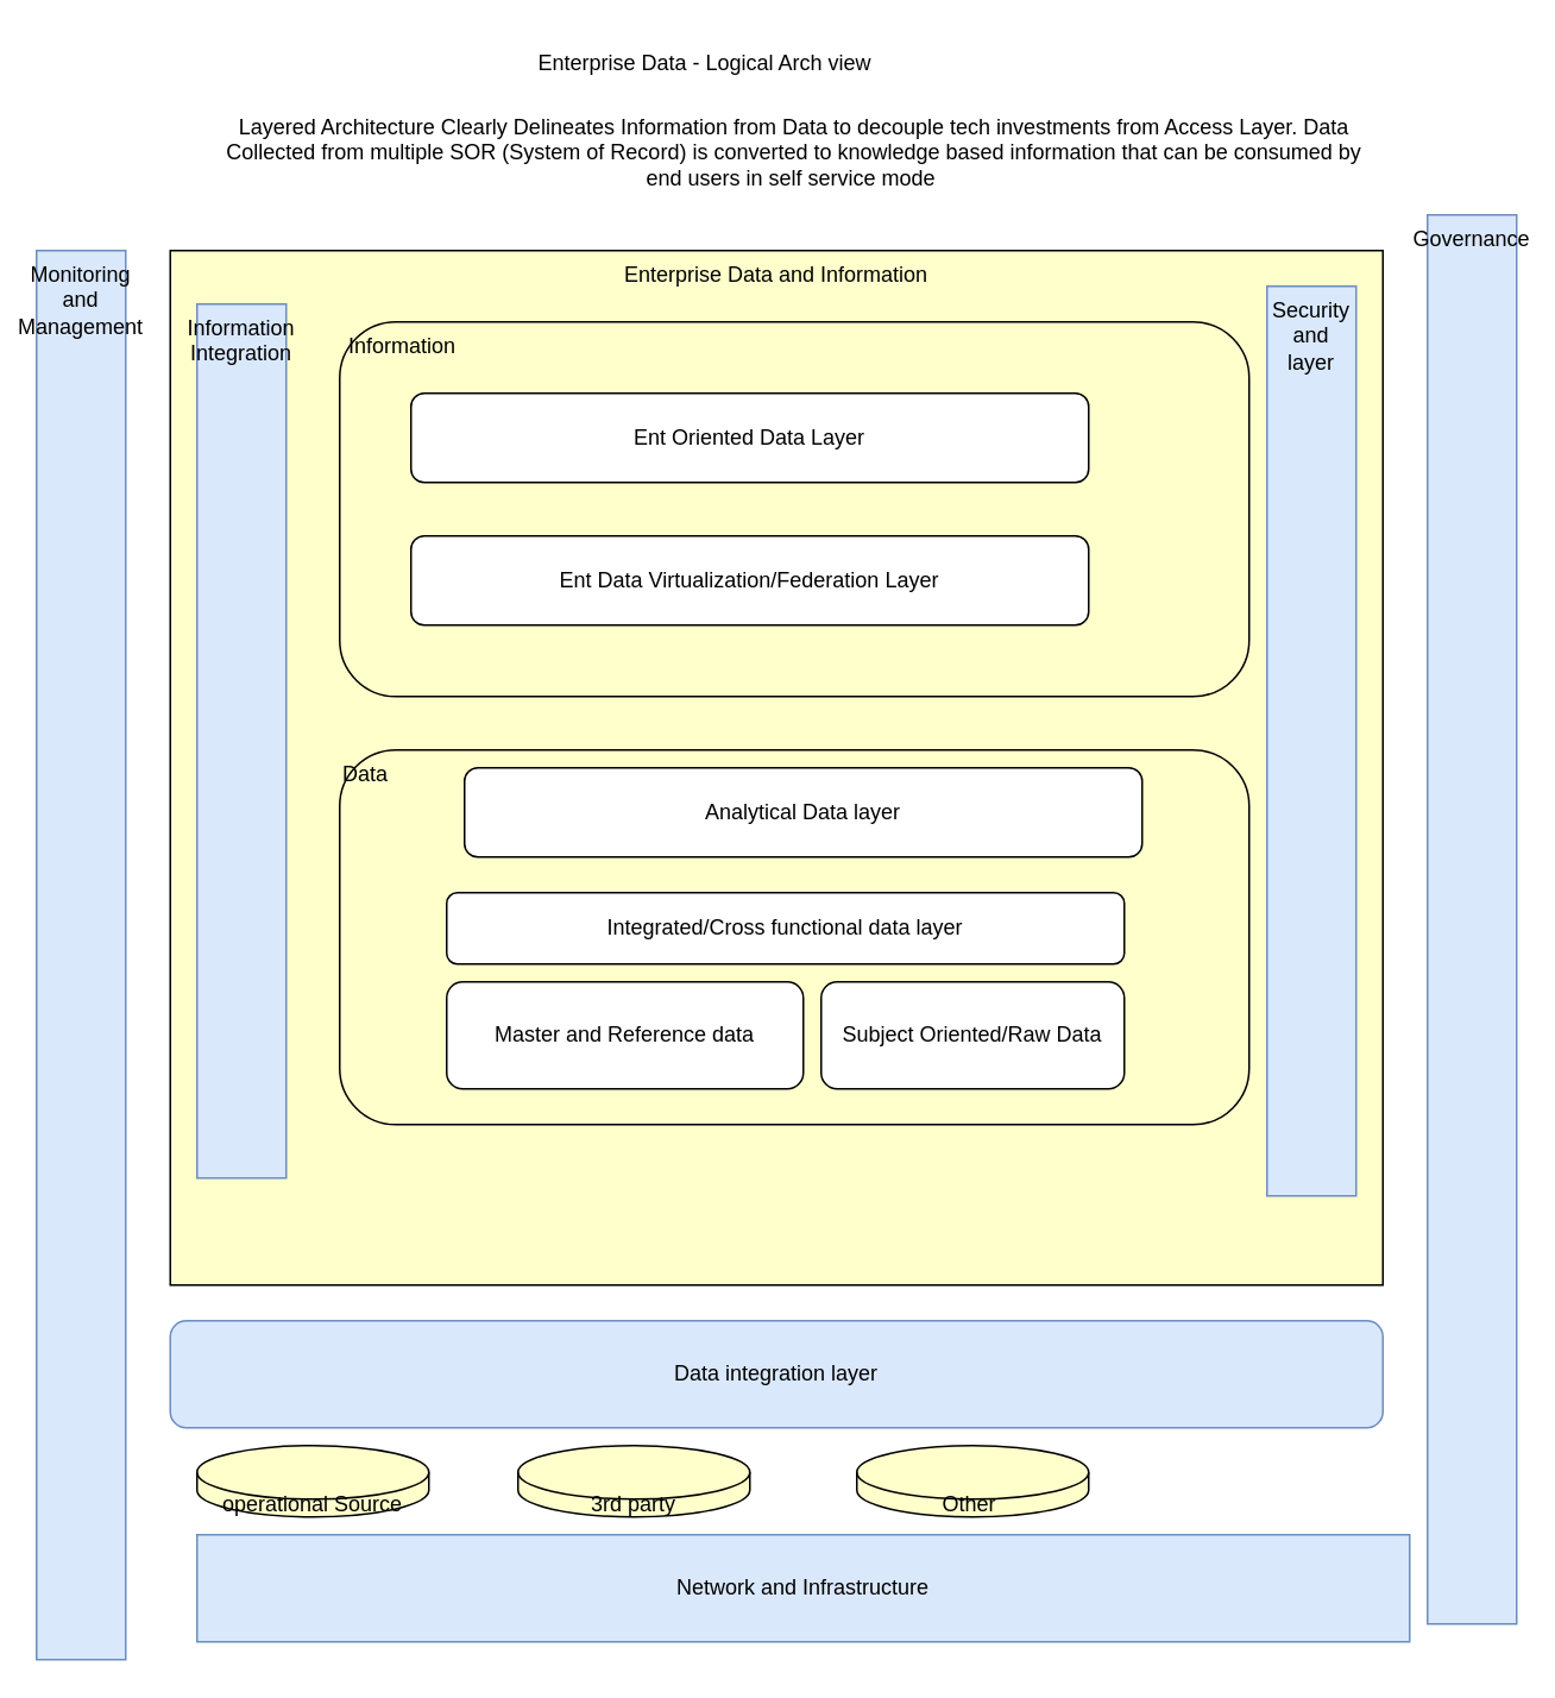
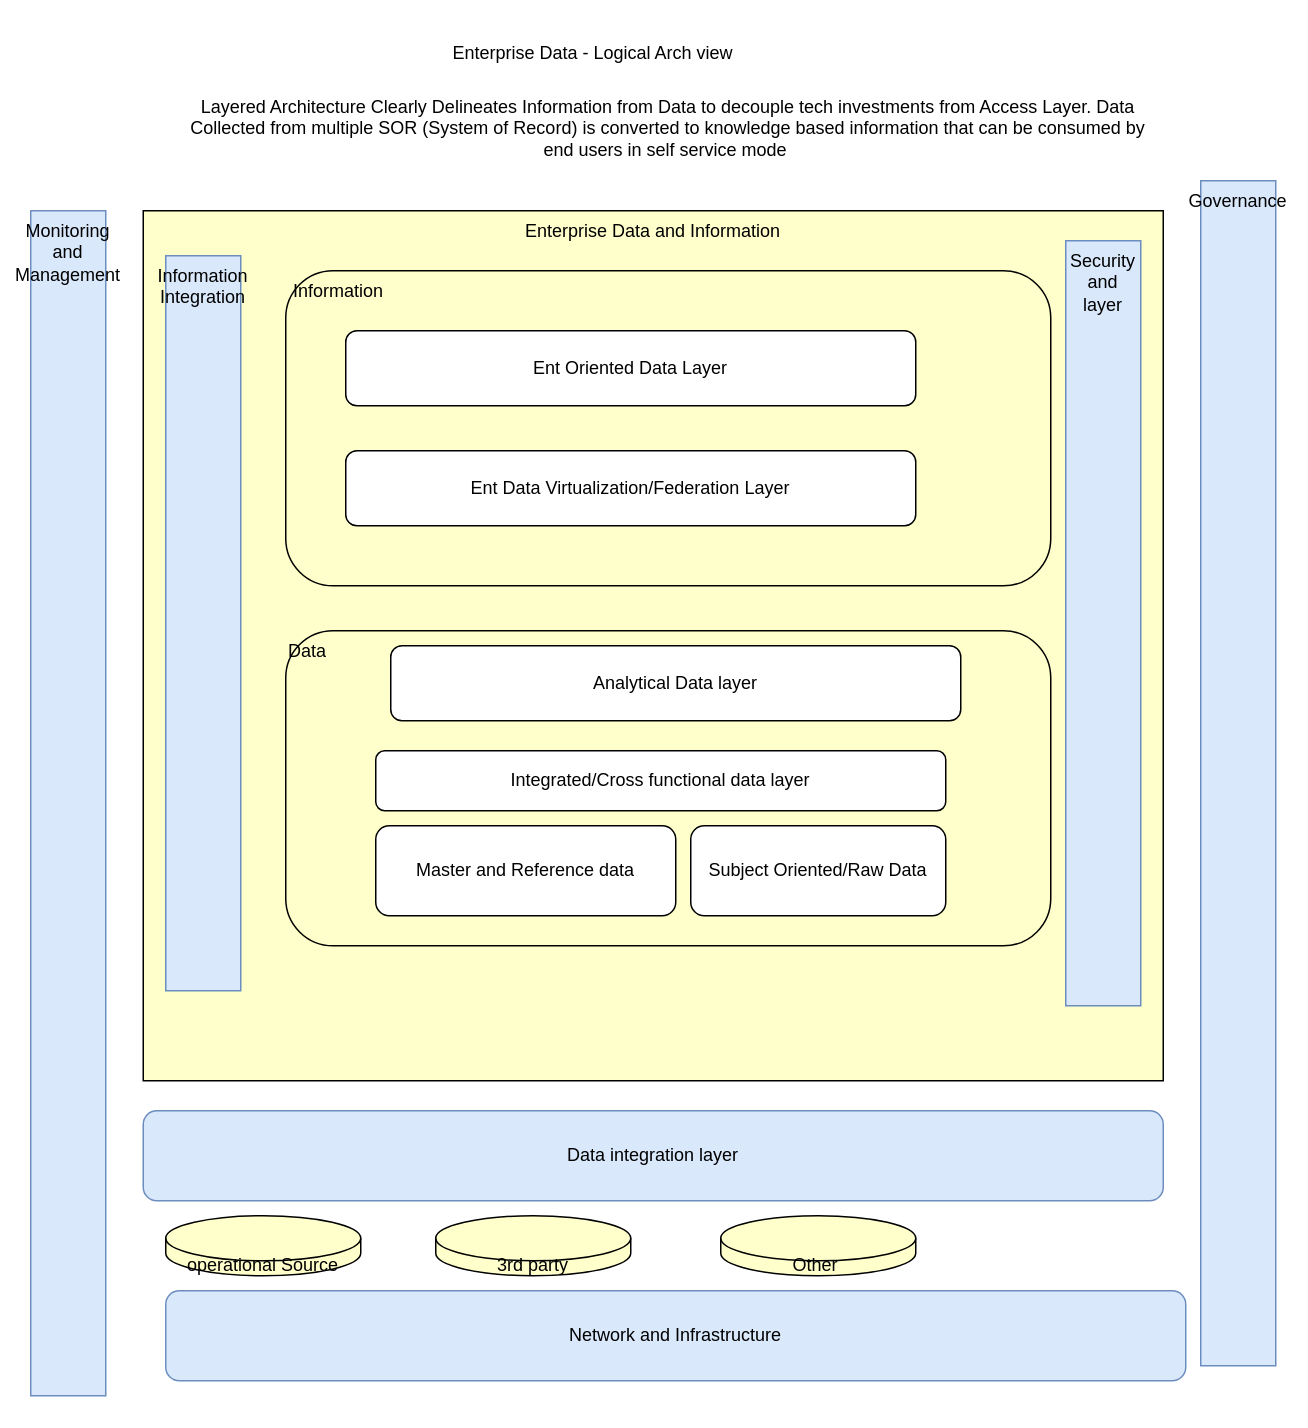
- <mxCell id="5" value="Network and Infrastructure" style="whiteSpace=wrap;html=1;fillColor=#dae8fc;strokeColor=#6c8ebf;rounded=0;" vertex="1" parent="1"><mxGeometry x="110" y="860" width="680" height="60" as="geometry" /></mxCell>
+ <mxCell id="5" value="Network and Infrastructure" style="rounded=1;whiteSpace=wrap;html=1;fillColor=#dae8fc;strokeColor=#6c8ebf;" vertex="1" parent="1"><mxGeometry x="110" y="860" width="680" height="60" as="geometry" /></mxCell>
